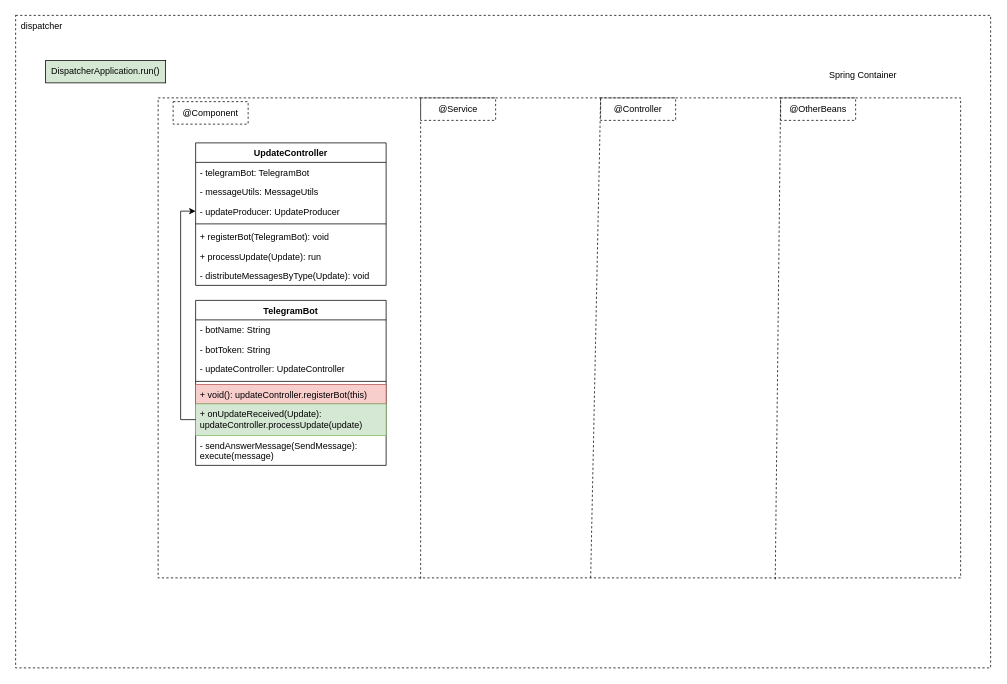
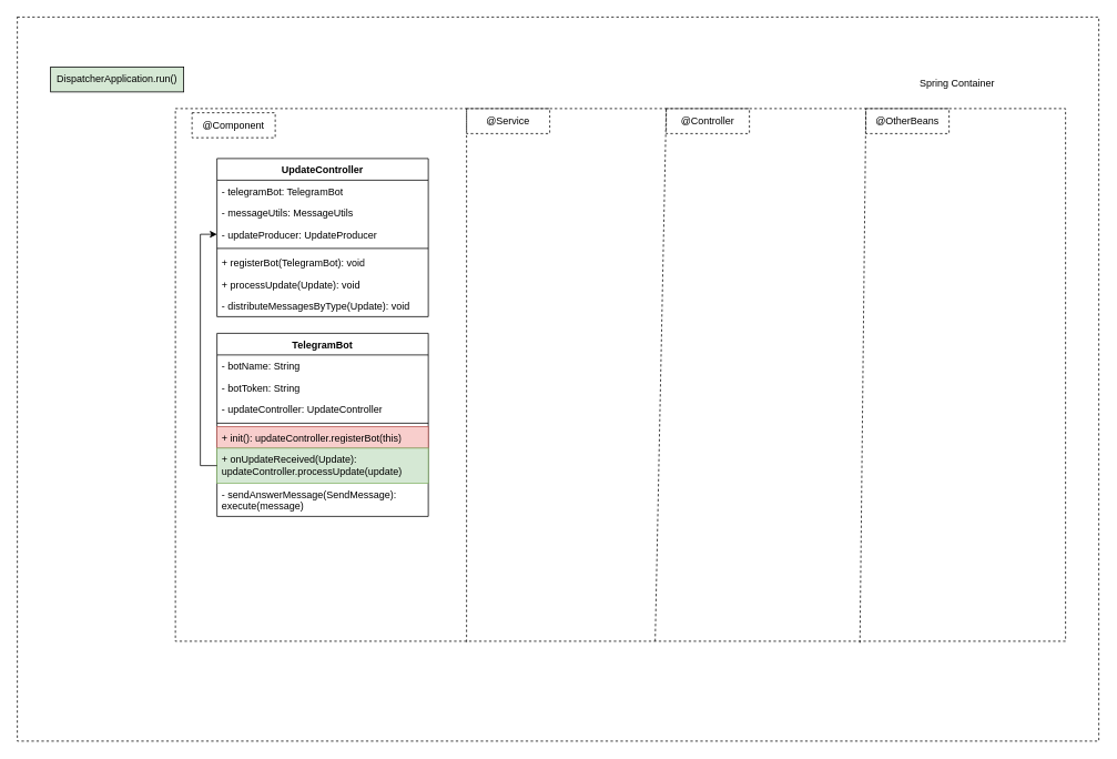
- <mxCell id="3" value="dispatcher" style="text;html=1;strokeColor=none;fillColor=none;align=center;verticalAlign=middle;whiteSpace=wrap;rounded=0;" vertex="1" parent="1"><mxGeometry x="20" y="20" width="70" height="30" as="geometry" /></mxCell>
- <mxCell id="20" value="+ processUpdate(Update): run" style="text;strokeColor=none;fillColor=none;align=left;verticalAlign=top;spacingLeft=4;spacingRight=4;overflow=hidden;rotatable=0;points=[[0,0.5],[1,0.5]];portConstraint=eastwest;whiteSpace=wrap;html=1;" vertex="1" parent="14"><mxGeometry y="138" width="254" height="26" as="geometry" /></mxCell>
+ <mxCell id="20" value="+ processUpdate(Update): void" style="text;strokeColor=none;fillColor=none;align=left;verticalAlign=top;spacingLeft=4;spacingRight=4;overflow=hidden;rotatable=0;points=[[0,0.5],[1,0.5]];portConstraint=eastwest;whiteSpace=wrap;html=1;" vertex="1" parent="14"><mxGeometry y="138" width="254" height="26" as="geometry" /></mxCell>
- <mxCell id="27" value="+ void(): updateController.registerBot(this)" style="text;strokeColor=#b85450;fillColor=#f8cecc;align=left;verticalAlign=top;spacingLeft=4;spacingRight=4;overflow=hidden;rotatable=0;points=[[0,0.5],[1,0.5]];portConstraint=eastwest;whiteSpace=wrap;html=1;" vertex="1" parent="22"><mxGeometry y="112" width="254" height="26" as="geometry" /></mxCell>
+ <mxCell id="27" value="+ init(): updateController.registerBot(this)" style="text;strokeColor=#b85450;fillColor=#f8cecc;align=left;verticalAlign=top;spacingLeft=4;spacingRight=4;overflow=hidden;rotatable=0;points=[[0,0.5],[1,0.5]];portConstraint=eastwest;whiteSpace=wrap;html=1;" vertex="1" parent="22"><mxGeometry y="112" width="254" height="26" as="geometry" /></mxCell>
